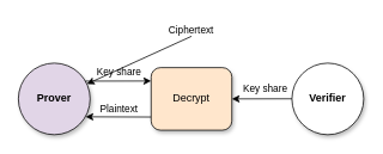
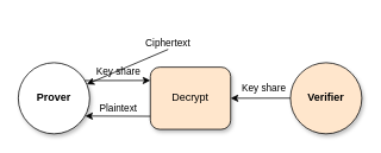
- <mxCell id="12" value="&lt;span style=&quot;font-family: Helvetica; font-size: 11px; font-style: normal; font-variant-ligatures: normal; font-variant-caps: normal; font-weight: 400; letter-spacing: normal; orphans: 2; text-indent: 0px; text-transform: none; widows: 2; word-spacing: 0px; -webkit-text-stroke-width: 0px; text-decoration-thickness: initial; text-decoration-style: initial; text-decoration-color: initial; float: none; display: inline !important;&quot;&gt;Ciphertext&lt;/span&gt;" style="text;whiteSpace=wrap;html=1;fontSize=11;align=center;" parent="1" vertex="1"><mxGeometry x="183" y="20" width="60" height="20" as="geometry" /></mxCell>
+ <mxCell id="12" value="&lt;span style=&quot;font-family: Helvetica; font-size: 11px; font-style: normal; font-variant-ligatures: normal; font-variant-caps: normal; font-weight: 400; letter-spacing: normal; orphans: 2; text-indent: 0px; text-transform: none; widows: 2; word-spacing: 0px; -webkit-text-stroke-width: 0px; text-decoration-thickness: initial; text-decoration-style: initial; text-decoration-color: initial; float: none; display: inline !important;&quot;&gt;Ciphertext&lt;/span&gt;" style="text;whiteSpace=wrap;html=1;fontSize=11;align=center;" parent="1" vertex="1"><mxGeometry x="158" y="35" width="60" height="20" as="geometry" /></mxCell>
- <mxCell id="7" value="Prover" style="ellipse;whiteSpace=wrap;html=1;aspect=fixed;shadow=1;fontStyle=1;fillColor=#e1d5e7;" parent="1" vertex="1"><mxGeometry x="20" y="70" width="80" height="80" as="geometry" /></mxCell>
+ <mxCell id="7" value="Prover" style="ellipse;whiteSpace=wrap;html=1;aspect=fixed;shadow=1;fontStyle=1" parent="1" vertex="1"><mxGeometry x="20" y="70" width="80" height="80" as="geometry" /></mxCell>
- <mxCell id="11" value="Verifier" style="ellipse;whiteSpace=wrap;html=1;aspect=fixed;shadow=1;fontStyle=1" parent="1" vertex="1"><mxGeometry x="325" y="70" width="80" height="80" as="geometry" /></mxCell>
+ <mxCell id="11" value="Verifier" style="ellipse;whiteSpace=wrap;html=1;aspect=fixed;shadow=1;fontStyle=1;fillColor=#ffe6cc;" parent="1" vertex="1"><mxGeometry x="325" y="70" width="80" height="80" as="geometry" /></mxCell>
